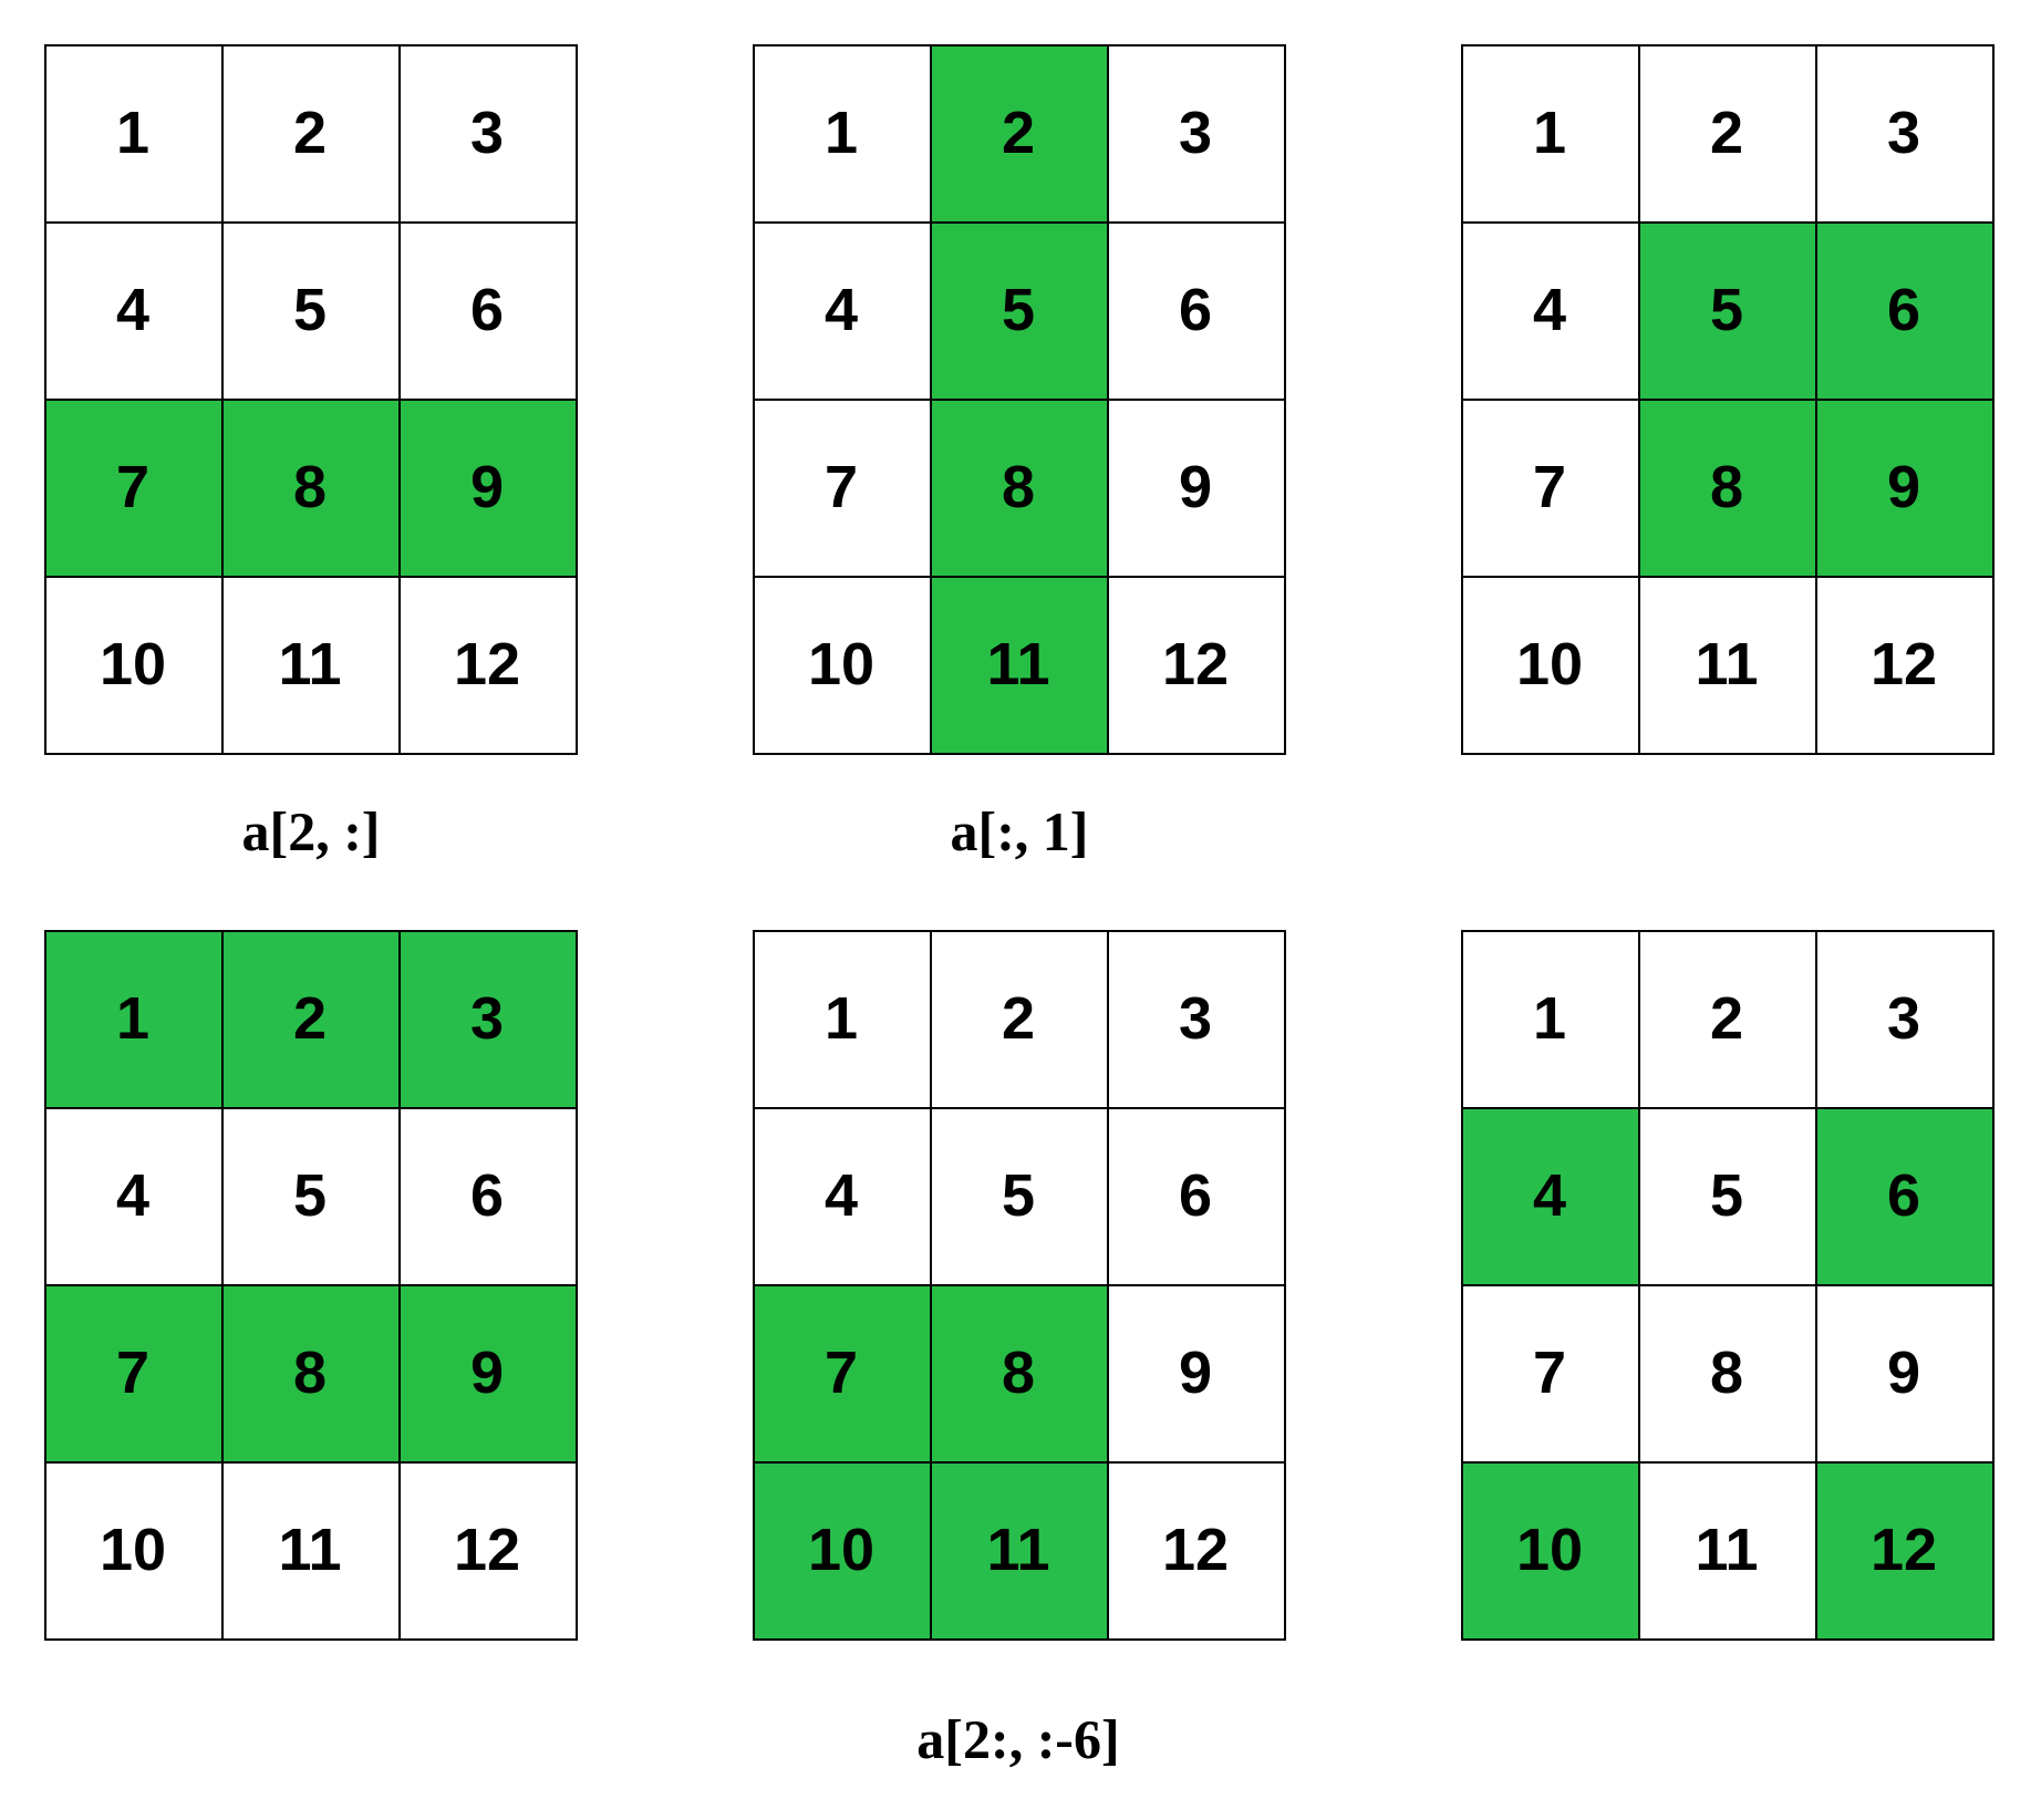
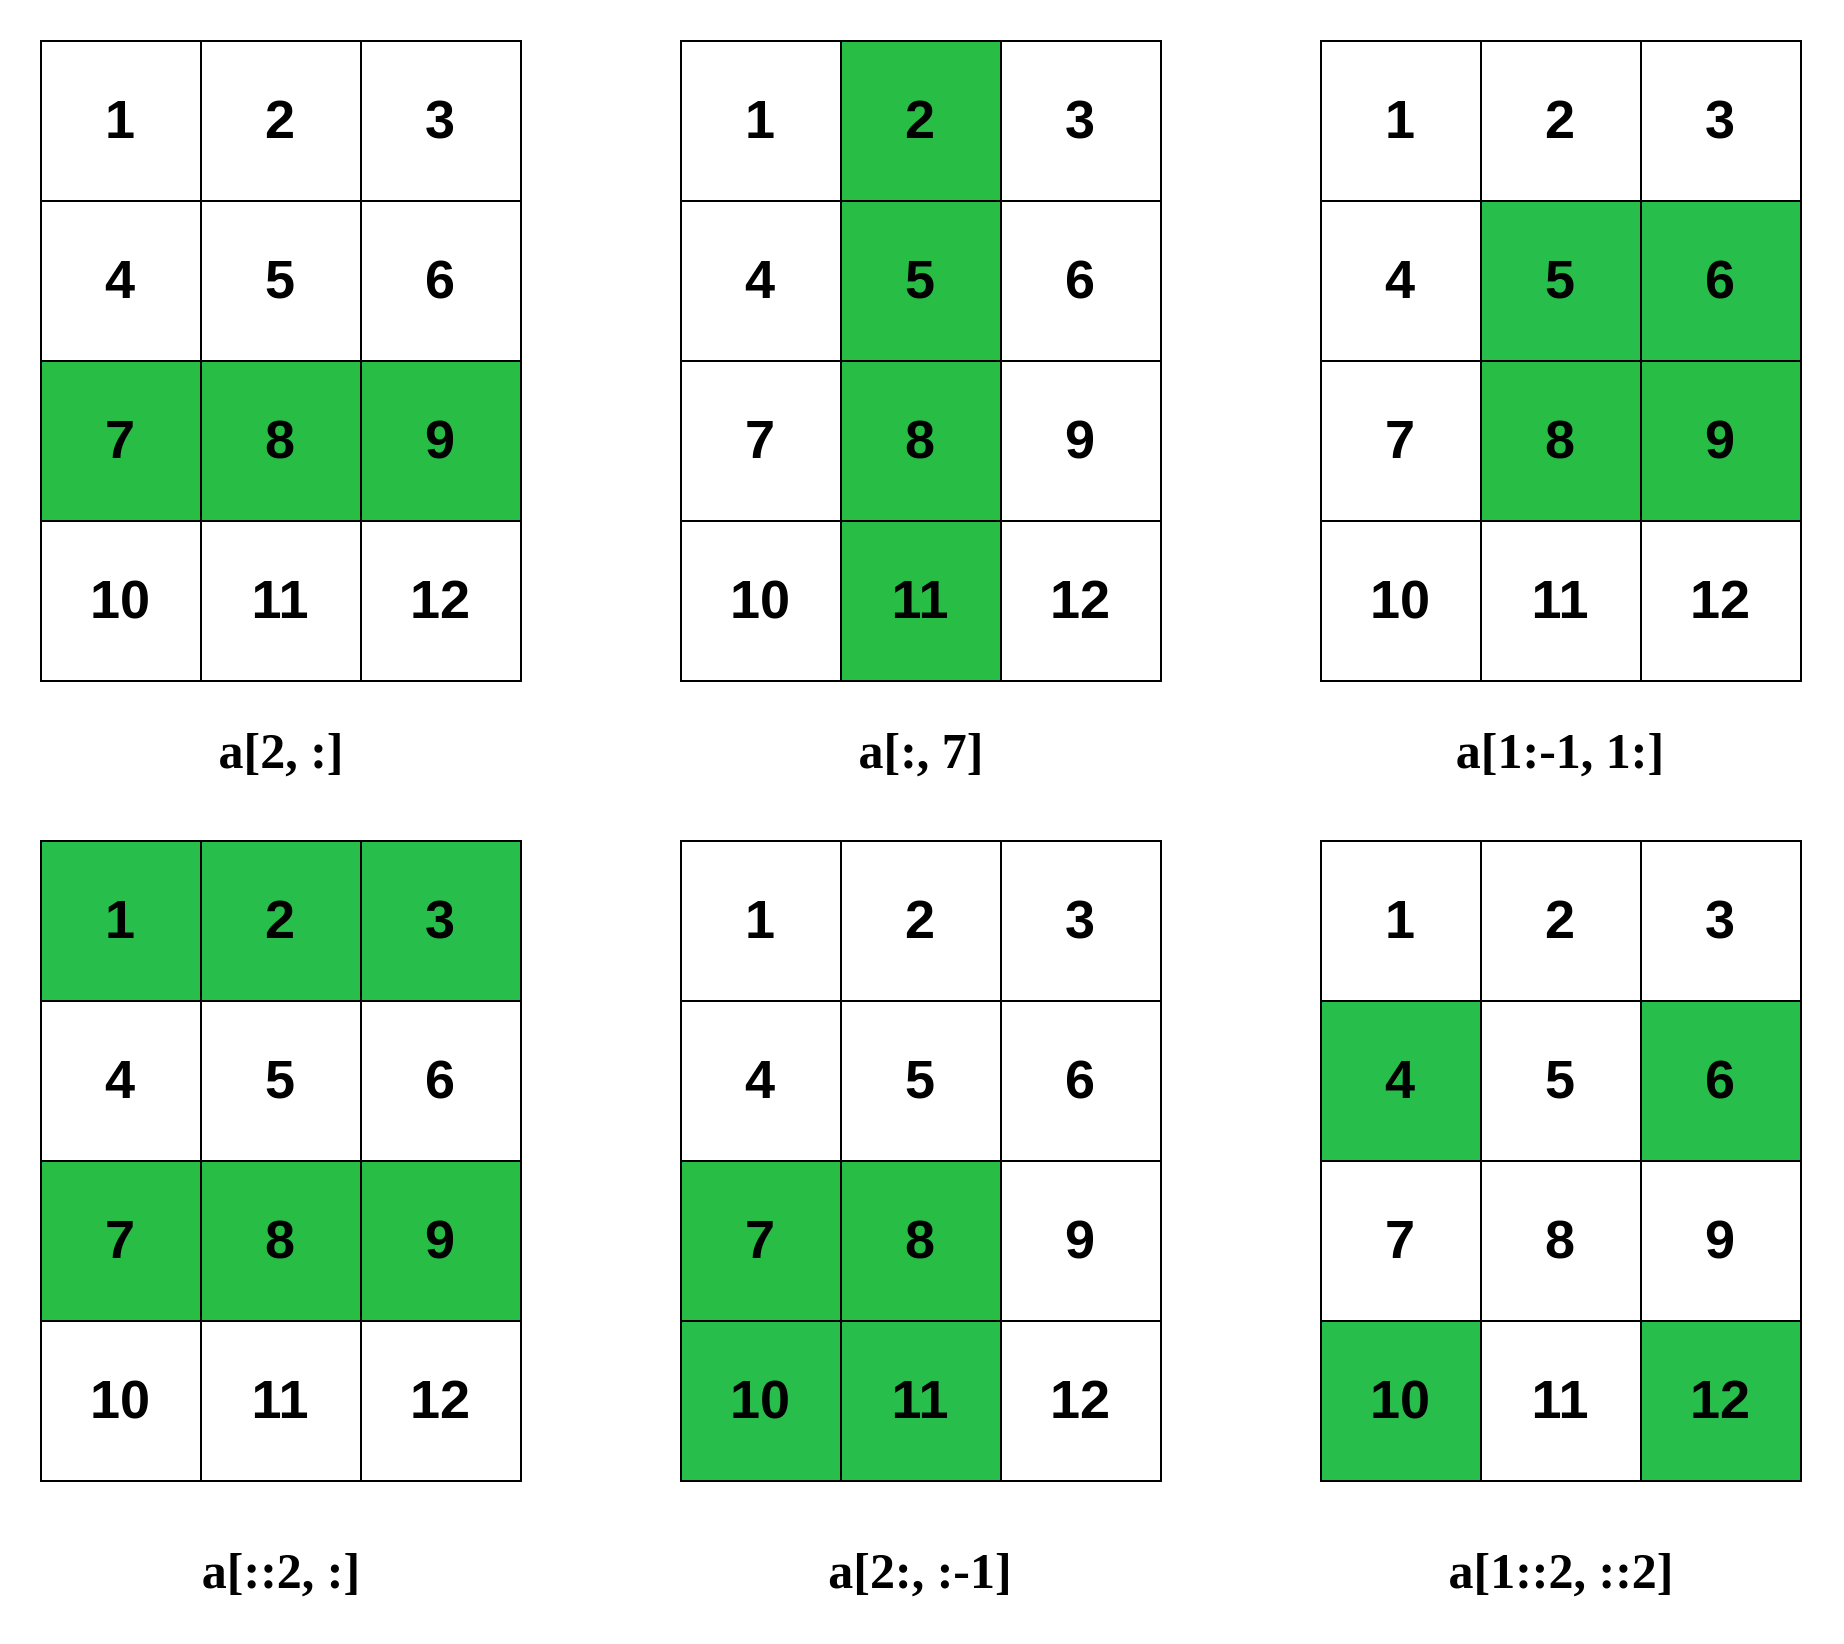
- <mxCell id="75" value="a[:, 1]" style="text;strokeColor=none;align=center;fillColor=none;html=1;verticalAlign=middle;whiteSpace=wrap;rounded=0;fontStyle=1;fontFamily=Lucida Console;fontSize=25;" vertex="1" parent="1"><mxGeometry x="402.5" y="360" width="115" height="30" as="geometry" /></mxCell>
+ <mxCell id="75" value="a[:, 7]" style="text;strokeColor=none;align=center;fillColor=none;html=1;verticalAlign=middle;whiteSpace=wrap;rounded=0;fontStyle=1;fontFamily=Lucida Console;fontSize=25;" vertex="1" parent="1"><mxGeometry x="402.5" y="360" width="115" height="30" as="geometry" /></mxCell>
+ <mxCell id="76" value="a[1:-1, 1:]" style="text;strokeColor=none;align=center;fillColor=none;html=1;verticalAlign=middle;whiteSpace=wrap;rounded=0;fontStyle=1;fontFamily=Lucida Console;fontSize=25;" vertex="1" parent="1"><mxGeometry x="693.13" y="360" width="173.75" height="30" as="geometry" /></mxCell>
+ <mxCell id="77" value="a[::2, :]" style="text;strokeColor=none;align=center;fillColor=none;html=1;verticalAlign=middle;whiteSpace=wrap;rounded=0;fontStyle=1;fontFamily=Lucida Console;fontSize=25;" vertex="1" parent="1"><mxGeometry x="68.75" y="770" width="142.5" height="30" as="geometry" /></mxCell>
- <mxCell id="78" value="a[2:, :-6]" style="text;strokeColor=none;align=center;fillColor=none;html=1;verticalAlign=middle;whiteSpace=wrap;rounded=0;fontStyle=1;fontFamily=Lucida Console;fontSize=25;" vertex="1" parent="1"><mxGeometry x="381.25" y="770" width="157.5" height="30" as="geometry" /></mxCell>
+ <mxCell id="78" value="a[2:, :-1]" style="text;strokeColor=none;align=center;fillColor=none;html=1;verticalAlign=middle;whiteSpace=wrap;rounded=0;fontStyle=1;fontFamily=Lucida Console;fontSize=25;" vertex="1" parent="1"><mxGeometry x="381.25" y="770" width="157.5" height="30" as="geometry" /></mxCell>
+ <mxCell id="79" value="a[1::2, ::2]" style="text;strokeColor=none;align=center;fillColor=none;html=1;verticalAlign=middle;whiteSpace=wrap;rounded=0;fontStyle=1;fontFamily=Lucida Console;fontSize=25;" vertex="1" parent="1"><mxGeometry x="681.57" y="770" width="196.88" height="30" as="geometry" /></mxCell>
